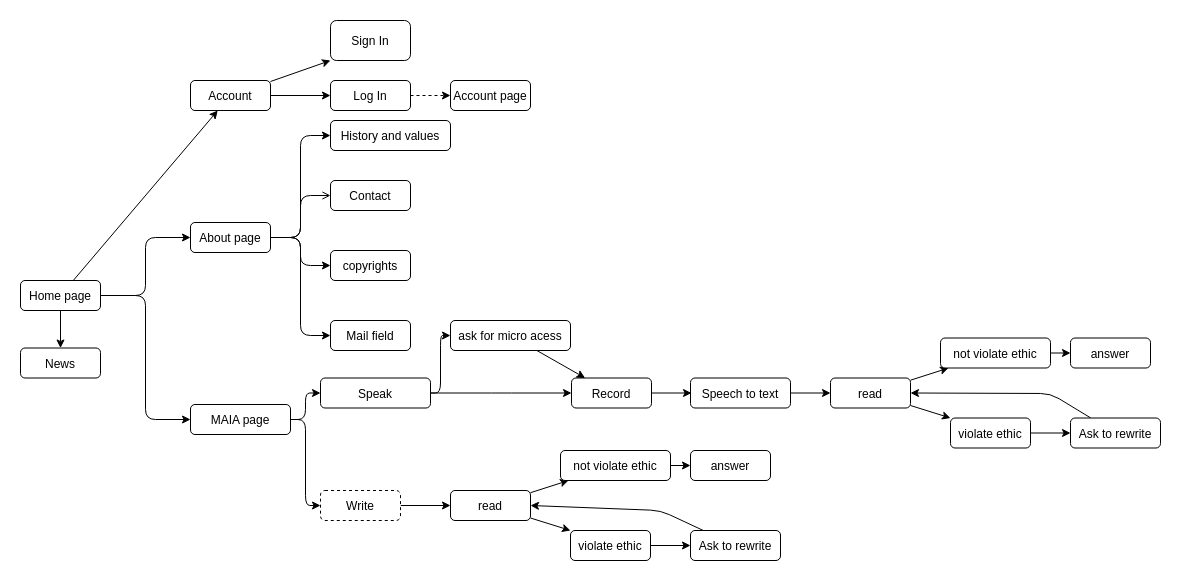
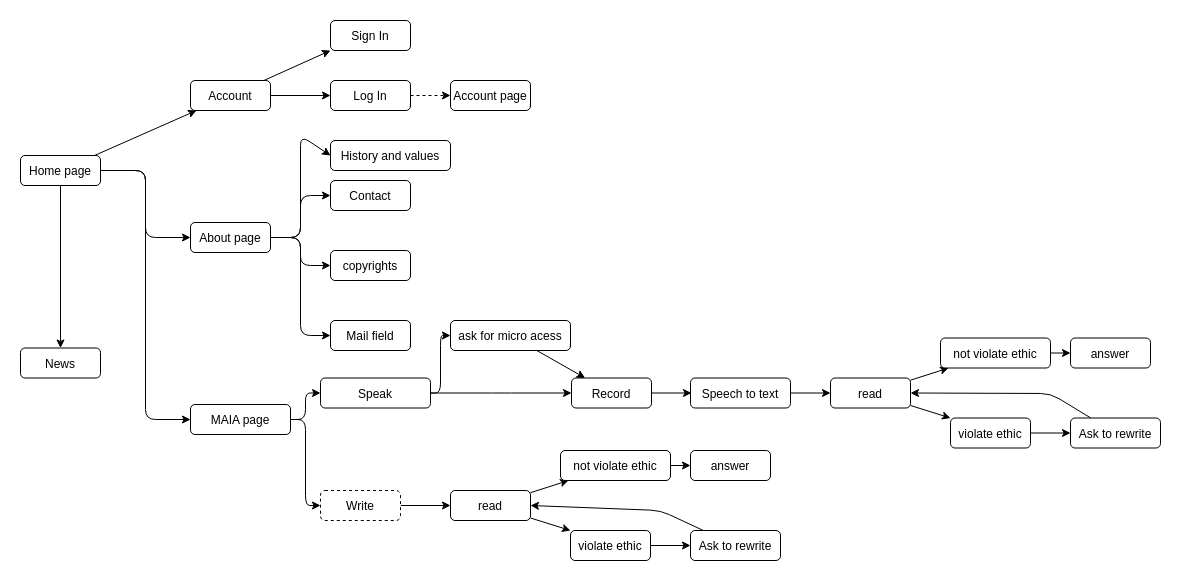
- <mxCell id="55" value="Sign In" style="rounded=1;" vertex="1" parent="1"><mxGeometry x="330" y="20" width="80" height="40" as="geometry" /></mxCell>
+ <mxCell id="55" value="Sign In" style="rounded=1;" vertex="1" parent="1"><mxGeometry x="330" y="20" width="80" height="30" as="geometry" /></mxCell>
- <mxCell id="49" value="History and values" style="rounded=1;" vertex="1" parent="1"><mxGeometry x="330" y="120" width="120" height="30" as="geometry" /></mxCell>
+ <mxCell id="49" value="History and values" style="rounded=1;" vertex="1" parent="1"><mxGeometry x="330" y="140" width="120" height="30" as="geometry" /></mxCell>
- <mxCell id="6" value="" style="edgeStyle=elbowEdgeStyle;elbow=horizontal;endArrow=open;" edge="1" source="3" target="5" parent="1"><mxGeometry relative="1" as="geometry" /></mxCell>
+ <mxCell id="6" value="" style="edgeStyle=elbowEdgeStyle;elbow=horizontal;" edge="1" source="3" target="5" parent="1"><mxGeometry relative="1" as="geometry" /></mxCell>
- <mxCell id="26" value="Home page" style="rounded=1;" vertex="1" parent="1"><mxGeometry x="20" y="280" width="80" height="30" as="geometry" /></mxCell>
+ <mxCell id="26" value="Home page" style="rounded=1;" vertex="1" parent="1"><mxGeometry x="20" y="155" width="80" height="30" as="geometry" /></mxCell>
